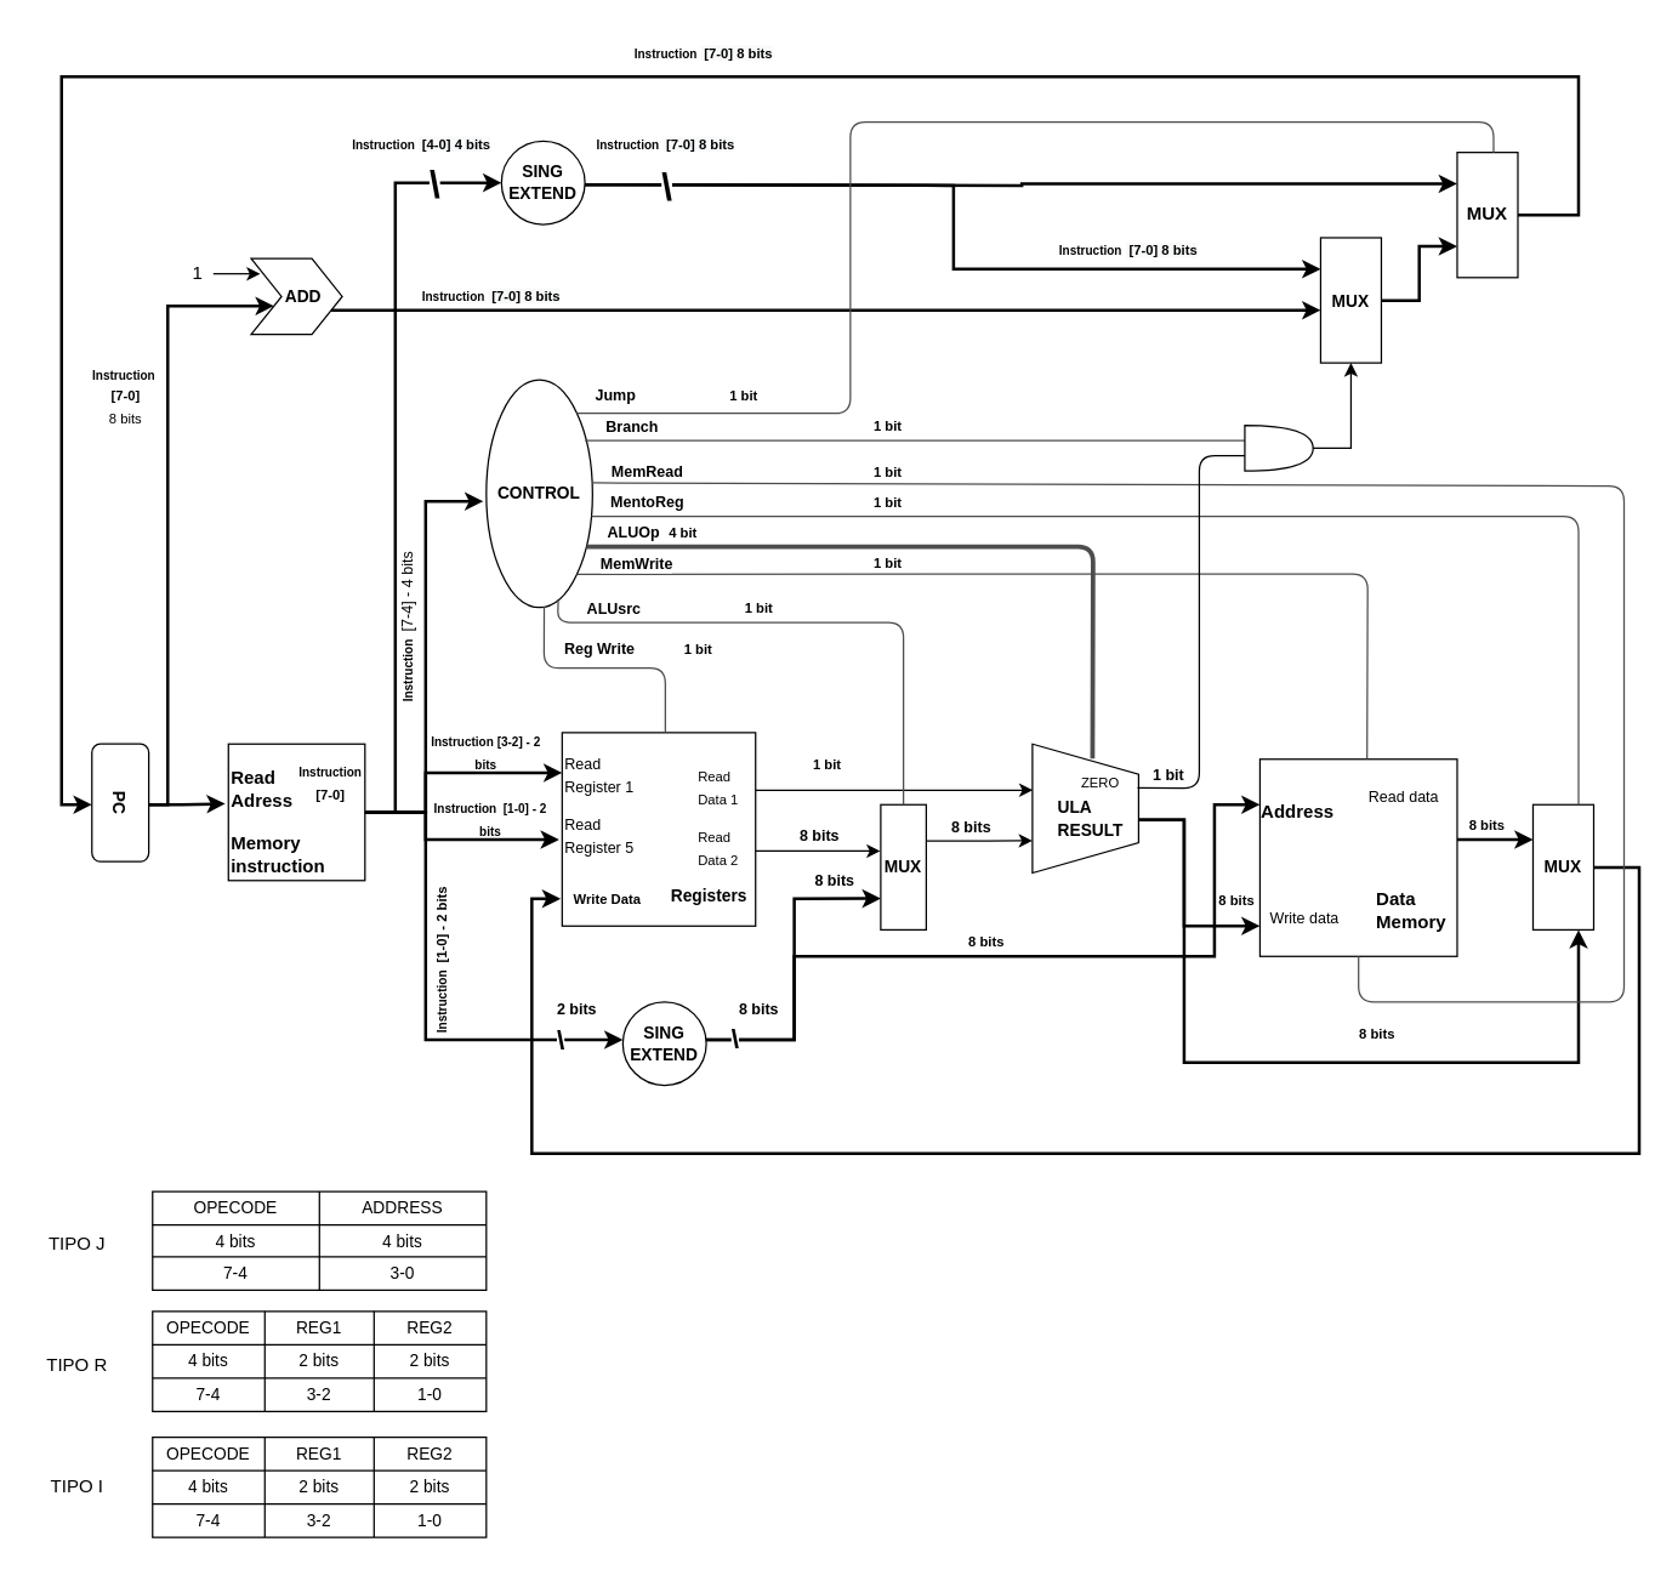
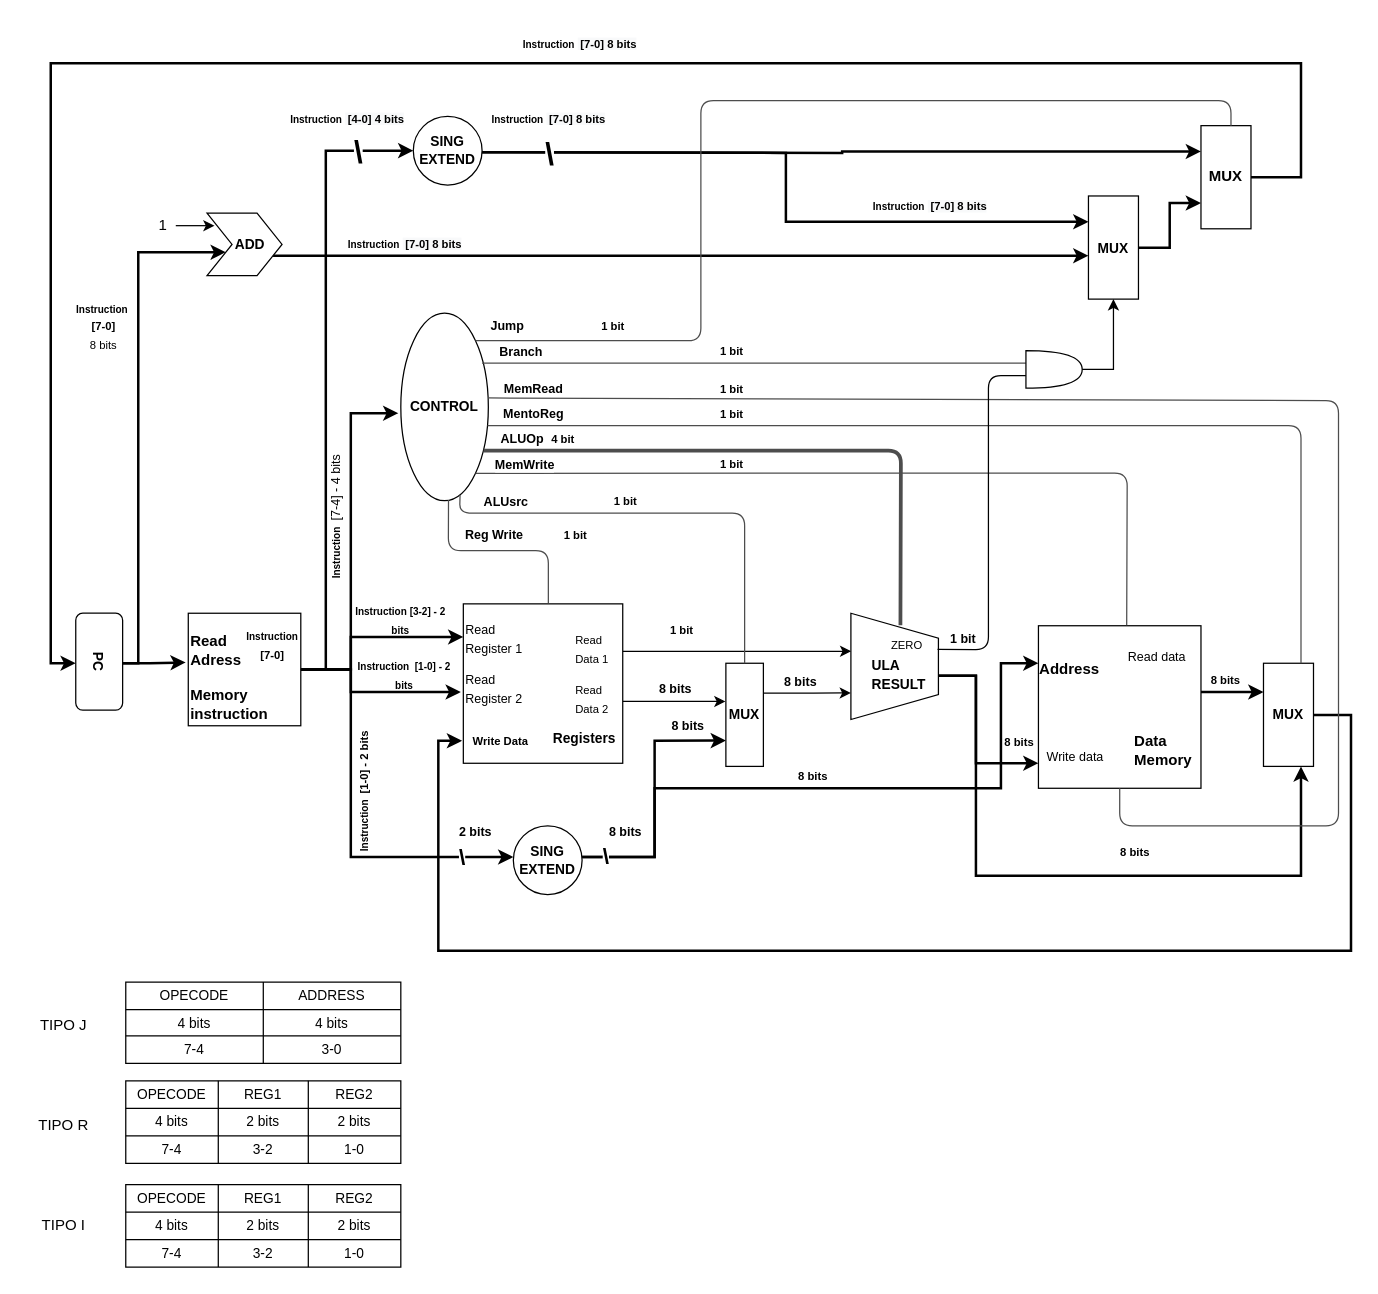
- <mxCell id="47" value="&lt;font face=&quot;ARIAL&quot; style=&quot;font-size: 10px&quot;&gt;Read Register 5&lt;/font&gt;" style="text;html=1;strokeColor=none;fillColor=none;align=left;verticalAlign=middle;whiteSpace=wrap;rounded=0;" parent="1" vertex="1"><mxGeometry x="370" y="540" width="60" height="20" as="geometry" /></mxCell>
+ <mxCell id="47" value="&lt;font face=&quot;ARIAL&quot; style=&quot;font-size: 10px&quot;&gt;Read Register 2&lt;/font&gt;" style="text;html=1;strokeColor=none;fillColor=none;align=left;verticalAlign=middle;whiteSpace=wrap;rounded=0;" parent="1" vertex="1"><mxGeometry x="370" y="540" width="60" height="20" as="geometry" /></mxCell>
